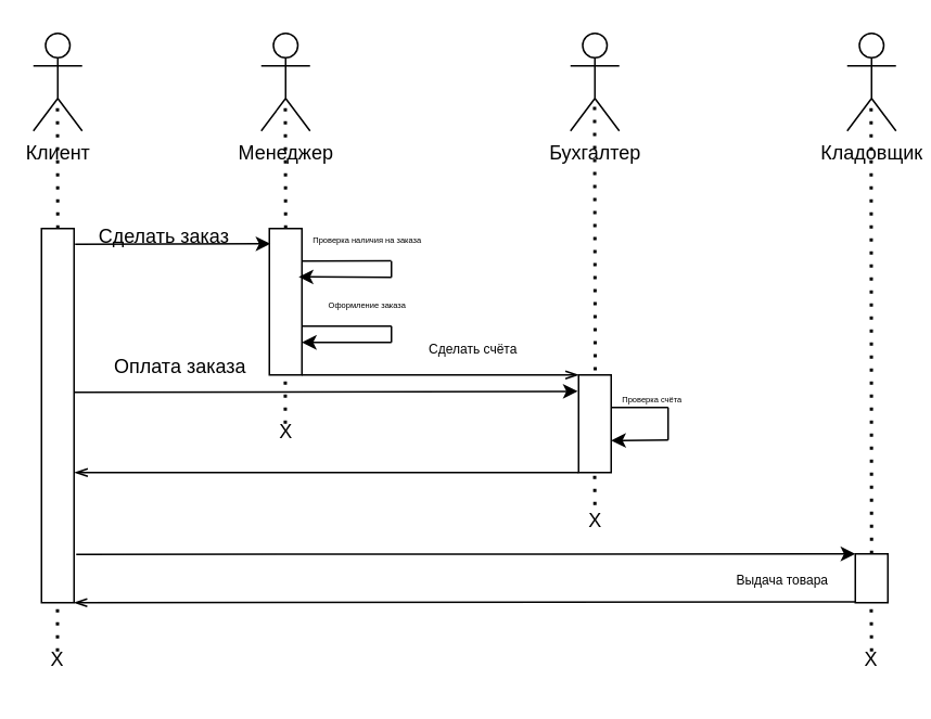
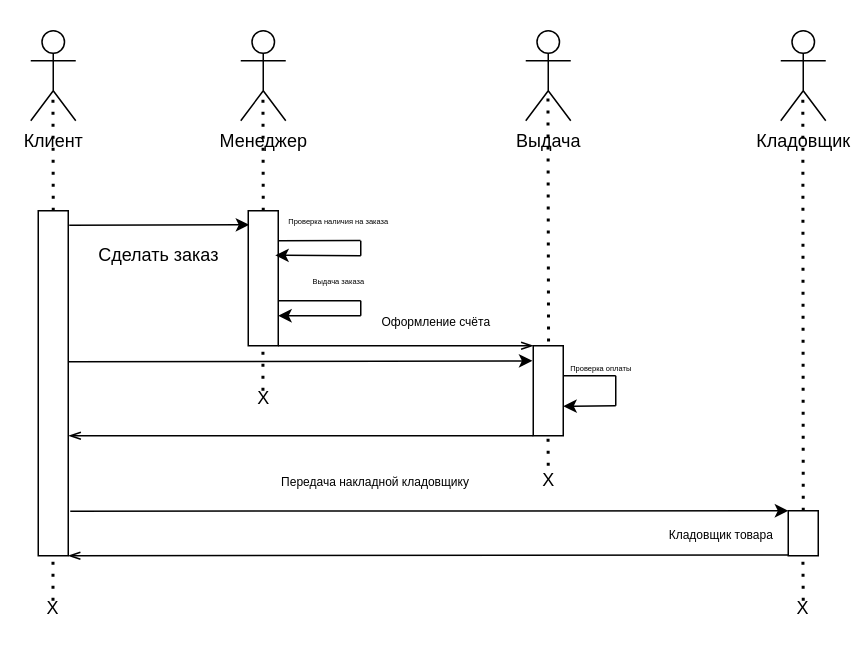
- <mxCell id="4" value="Бухгалтер" style="shape=umlActor;verticalLabelPosition=bottom;verticalAlign=top;html=1;outlineConnect=0;" parent="1" vertex="1"><mxGeometry x="350" y="20" width="30" height="60" as="geometry" /></mxCell>
+ <mxCell id="4" value="Выдача" style="shape=umlActor;verticalLabelPosition=bottom;verticalAlign=top;html=1;outlineConnect=0;" parent="1" vertex="1"><mxGeometry x="350" y="20" width="30" height="60" as="geometry" /></mxCell>
- <mxCell id="13" value="Сделать заказ" style="text;html=1;align=center;verticalAlign=middle;resizable=0;points=[];autosize=1;strokeColor=none;fillColor=none;" parent="1" vertex="1"><mxGeometry x="50" y="130" width="100" height="30" as="geometry" /></mxCell>
+ <mxCell id="13" value="Сделать заказ" style="text;html=1;align=center;verticalAlign=middle;resizable=0;points=[];autosize=1;strokeColor=none;fillColor=none;" parent="1" vertex="1"><mxGeometry x="55" y="155" width="100" height="30" as="geometry" /></mxCell>
- <mxCell id="18" value="&lt;font style=&quot;font-size: 5px;&quot;&gt;Оформление заказа&lt;/font&gt;" style="text;html=1;align=center;verticalAlign=middle;resizable=0;points=[];autosize=1;strokeColor=none;fillColor=none;" parent="1" vertex="1"><mxGeometry x="190" y="170" width="70" height="30" as="geometry" /></mxCell>
+ <mxCell id="18" value="&lt;font style=&quot;font-size: 5px;&quot;&gt;Выдача заказа&lt;/font&gt;" style="text;html=1;align=center;verticalAlign=middle;resizable=0;points=[];autosize=1;strokeColor=none;fillColor=none;" parent="1" vertex="1"><mxGeometry x="190" y="170" width="70" height="30" as="geometry" /></mxCell>
- <mxCell id="24" value="&lt;font style=&quot;font-size: 8px;&quot;&gt;Сделать счёта&lt;/font&gt;" style="text;html=1;align=center;verticalAlign=middle;resizable=0;points=[];autosize=1;strokeColor=none;fillColor=none;" parent="1" vertex="1"><mxGeometry x="240" y="198" width="100" height="30" as="geometry" /></mxCell>
+ <mxCell id="24" value="&lt;font style=&quot;font-size: 8px;&quot;&gt;Оформление счёта&lt;/font&gt;" style="text;html=1;align=center;verticalAlign=middle;resizable=0;points=[];autosize=1;strokeColor=none;fillColor=none;" parent="1" vertex="1"><mxGeometry x="240" y="198" width="100" height="30" as="geometry" /></mxCell>
- <mxCell id="26" value="Оплата заказа" style="text;html=1;align=center;verticalAlign=middle;resizable=0;points=[];autosize=1;strokeColor=none;fillColor=none;" parent="1" vertex="1"><mxGeometry x="60" y="210" width="100" height="30" as="geometry" /></mxCell>
- <mxCell id="32" value="&lt;font style=&quot;font-size: 5px;&quot;&gt;Проверка счёта&lt;/font&gt;" style="text;html=1;align=center;verticalAlign=middle;resizable=0;points=[];autosize=1;strokeColor=none;fillColor=none;" parent="1" vertex="1"><mxGeometry x="370" y="228" width="60" height="30" as="geometry" /></mxCell>
+ <mxCell id="32" value="&lt;font style=&quot;font-size: 5px;&quot;&gt;Проверка оплаты&lt;/font&gt;" style="text;html=1;align=center;verticalAlign=middle;resizable=0;points=[];autosize=1;strokeColor=none;fillColor=none;" parent="1" vertex="1"><mxGeometry x="370" y="228" width="60" height="30" as="geometry" /></mxCell>
+ <mxCell id="38" value="&lt;font style=&quot;font-size: 8px;&quot;&gt;Передача накладной кладовщику&lt;/font&gt;" style="text;html=1;strokeColor=none;fillColor=none;align=center;verticalAlign=middle;whiteSpace=wrap;rounded=0;" parent="1" vertex="1"><mxGeometry x="165" y="305" width="170" height="30" as="geometry" /></mxCell>
- <mxCell id="40" value="&lt;font style=&quot;font-size: 8px;&quot;&gt;Выдача товара&lt;/font&gt;" style="text;html=1;align=center;verticalAlign=middle;resizable=0;points=[];autosize=1;strokeColor=none;fillColor=none;" parent="1" vertex="1"><mxGeometry x="440" y="340" width="80" height="30" as="geometry" /></mxCell>
+ <mxCell id="40" value="&lt;font style=&quot;font-size: 8px;&quot;&gt;Кладовщик товара&lt;/font&gt;" style="text;html=1;align=center;verticalAlign=middle;resizable=0;points=[];autosize=1;strokeColor=none;fillColor=none;" parent="1" vertex="1"><mxGeometry x="440" y="340" width="80" height="30" as="geometry" /></mxCell>
